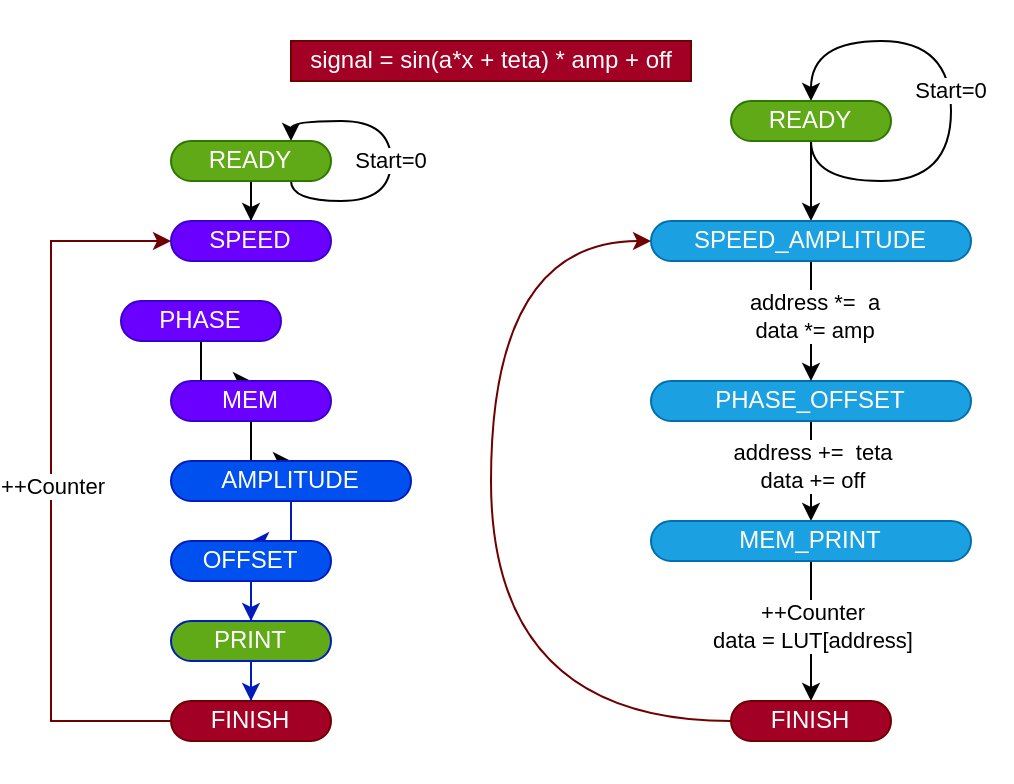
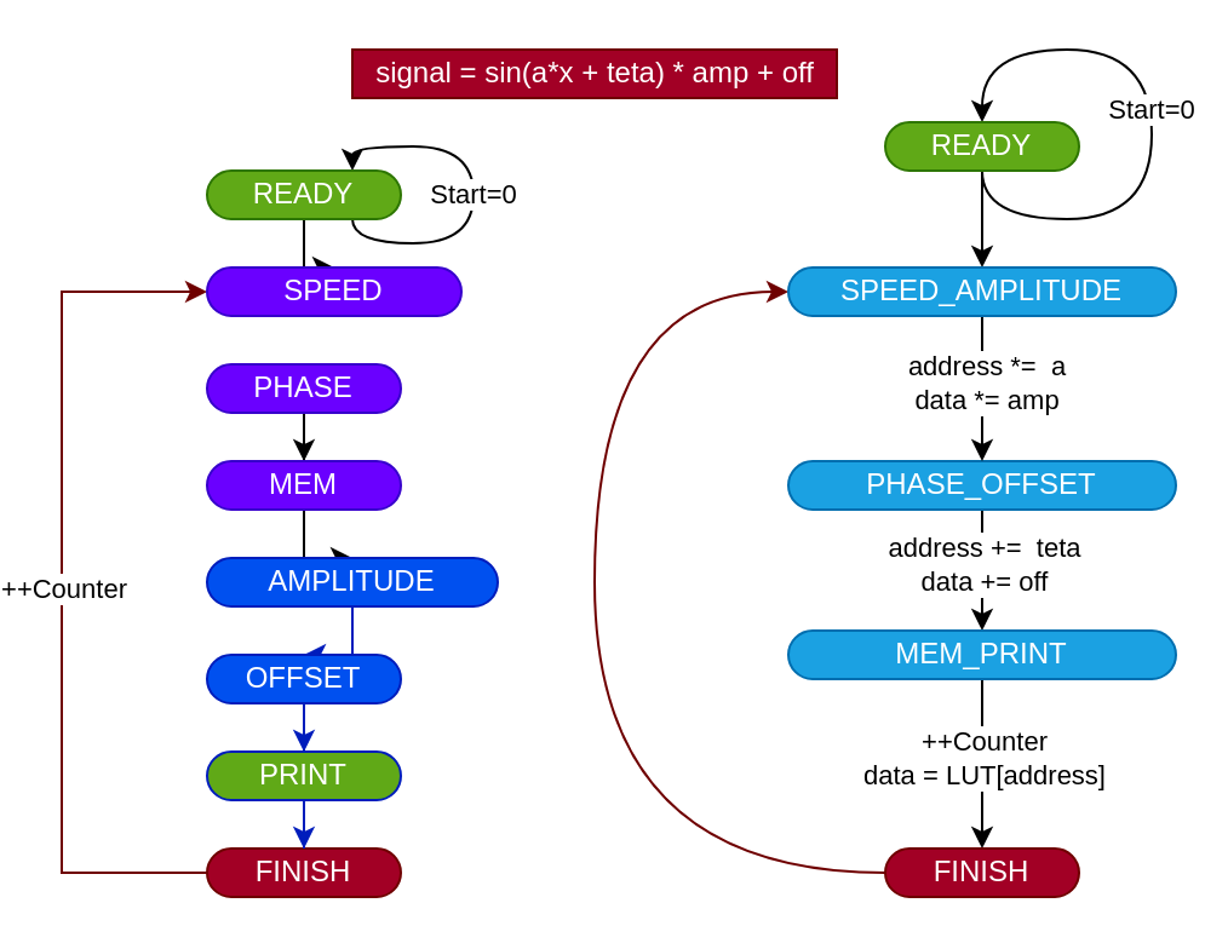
- <mxCell id="17" value="SPEED" style="rounded=1;whiteSpace=wrap;html=1;arcSize=50;fillColor=#6a00ff;strokeColor=#3700CC;fontColor=#ffffff;" parent="1" vertex="1"><mxGeometry x="80" y="110" width="80" height="20" as="geometry" /></mxCell>
+ <mxCell id="17" value="SPEED" style="rounded=1;whiteSpace=wrap;html=1;arcSize=50;fillColor=#6a00ff;strokeColor=#3700CC;fontColor=#ffffff;" parent="1" vertex="1"><mxGeometry x="80" y="110" width="105" height="20" as="geometry" /></mxCell>
- <mxCell id="7" value="PHASE" style="rounded=1;whiteSpace=wrap;html=1;arcSize=50;fillColor=#6a00ff;strokeColor=#3700CC;fontColor=#ffffff;" parent="1" vertex="1"><mxGeometry x="55" y="150" width="80" height="20" as="geometry" /></mxCell>
+ <mxCell id="7" value="PHASE" style="rounded=1;whiteSpace=wrap;html=1;arcSize=50;fillColor=#6a00ff;strokeColor=#3700CC;fontColor=#ffffff;" parent="1" vertex="1"><mxGeometry x="80" y="150" width="80" height="20" as="geometry" /></mxCell>
